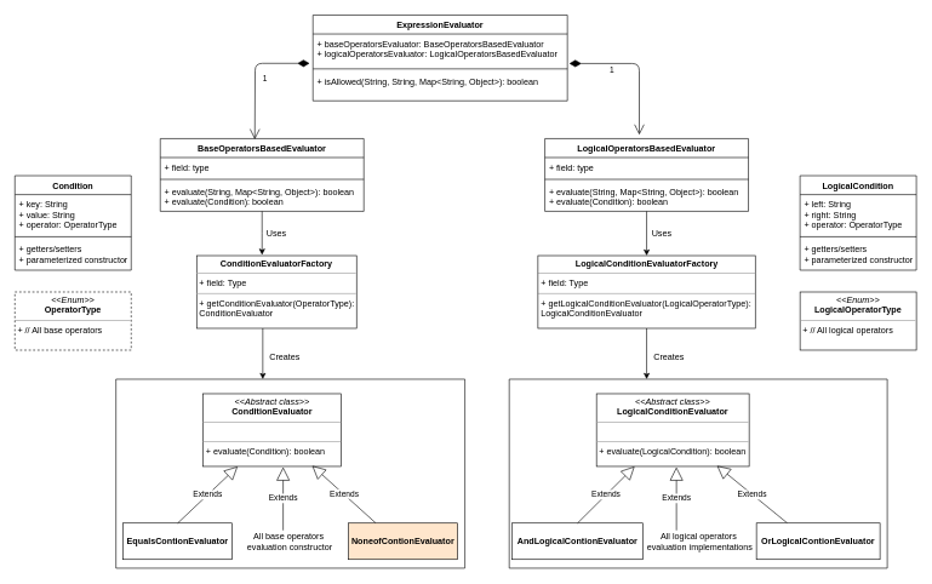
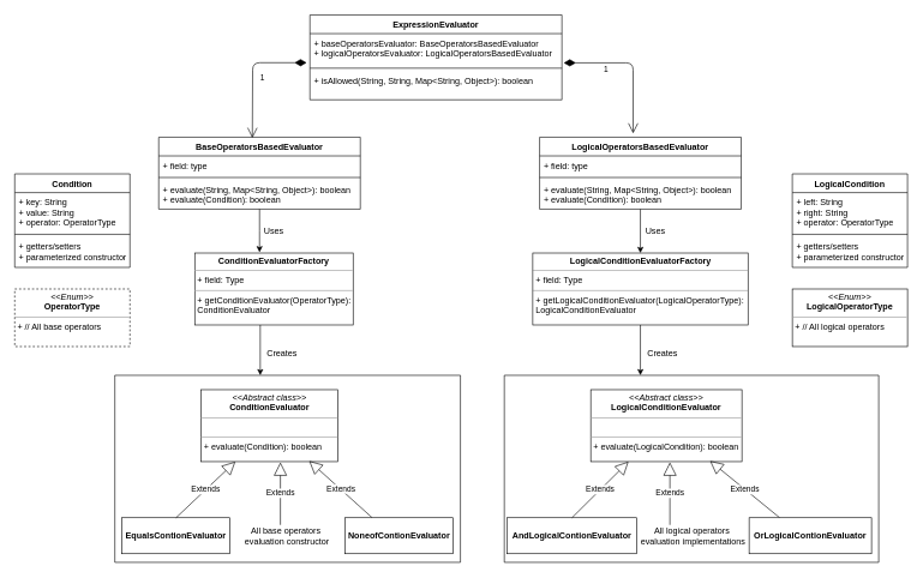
- <mxCell id="26" value="&lt;p style=&quot;margin: 0px ; margin-top: 4px ; text-align: center&quot;&gt;&lt;br&gt;&lt;b&gt;NoneofContionEvaluator&lt;/b&gt;&lt;/p&gt;" style="verticalAlign=top;align=left;overflow=fill;fontSize=12;fontFamily=Helvetica;html=1;fillColor=#ffe6cc;" vertex="1" parent="1"><mxGeometry x="479" y="719" width="150" height="50" as="geometry" /></mxCell>
+ <mxCell id="26" value="&lt;p style=&quot;margin: 0px ; margin-top: 4px ; text-align: center&quot;&gt;&lt;br&gt;&lt;b&gt;NoneofContionEvaluator&lt;/b&gt;&lt;/p&gt;" style="verticalAlign=top;align=left;overflow=fill;fontSize=12;fontFamily=Helvetica;html=1;" vertex="1" parent="1"><mxGeometry x="479" y="719" width="150" height="50" as="geometry" /></mxCell>
